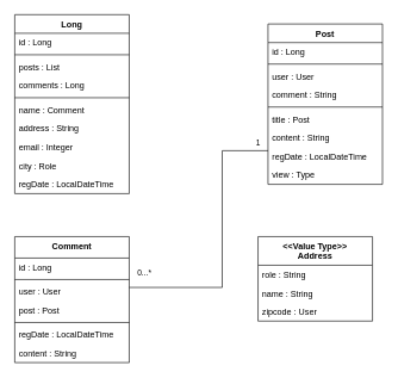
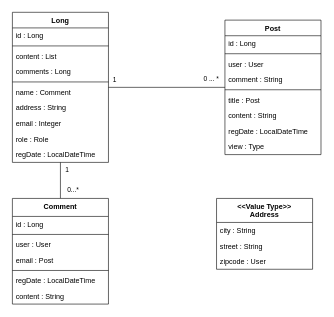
- <mxCell id="22" value="posts : List" style="text;align=left;verticalAlign=top;spacingLeft=4;spacingRight=4;overflow=hidden;rotatable=0;points=[[0,0.5],[1,0.5]];portConstraint=eastwest;" parent="19" vertex="1"><mxGeometry y="60" width="160" height="26" as="geometry" /></mxCell>
+ <mxCell id="22" value="content : List" style="text;align=left;verticalAlign=top;spacingLeft=4;spacingRight=4;overflow=hidden;rotatable=0;points=[[0,0.5],[1,0.5]];portConstraint=eastwest;" parent="19" vertex="1"><mxGeometry y="60" width="160" height="26" as="geometry" /></mxCell>
+ <mxCell id="16" style="edgeStyle=orthogonalEdgeStyle;rounded=0;orthogonalLoop=1;jettySize=auto;html=1;endArrow=none;endFill=0;" parent="1" source="19" target="34" edge="1"><mxGeometry relative="1" as="geometry" /></mxCell>
+ <mxCell id="17" value="1" style="edgeLabel;html=1;align=center;verticalAlign=middle;resizable=0;points=[];" parent="16" vertex="1" connectable="0"><mxGeometry x="-0.907" y="-1" relative="1" as="geometry"><mxPoint y="-14" as="offset" /></mxGeometry></mxCell>
+ <mxCell id="18" value="0 ... *" style="edgeLabel;html=1;align=center;verticalAlign=middle;resizable=0;points=[];" parent="16" vertex="1" connectable="0"><mxGeometry x="0.924" relative="1" as="geometry"><mxPoint x="-17" y="-15" as="offset" /></mxGeometry></mxCell>
- <mxCell id="28" value="city : Role" style="text;align=left;verticalAlign=top;spacingLeft=4;spacingRight=4;overflow=hidden;rotatable=0;points=[[0,0.5],[1,0.5]];portConstraint=eastwest;rounded=0;shadow=0;html=0;" parent="19" vertex="1"><mxGeometry y="198" width="160" height="26" as="geometry" /></mxCell>
+ <mxCell id="28" value="role : Role" style="text;align=left;verticalAlign=top;spacingLeft=4;spacingRight=4;overflow=hidden;rotatable=0;points=[[0,0.5],[1,0.5]];portConstraint=eastwest;rounded=0;shadow=0;html=0;" parent="19" vertex="1"><mxGeometry y="198" width="160" height="26" as="geometry" /></mxCell>
- <mxCell id="2" style="edgeStyle=orthogonalEdgeStyle;rounded=0;orthogonalLoop=1;jettySize=auto;html=1;endArrow=none;endFill=0;" parent="1" source="8" target="34" edge="1"><mxGeometry relative="1" as="geometry"><Array as="points"><mxPoint x="310" y="401" /><mxPoint x="310" y="210" /></Array></mxGeometry></mxCell>
- <mxCell id="3" value="1" style="edgeLabel;html=1;align=center;verticalAlign=middle;resizable=0;points=[];" parent="2" vertex="1" connectable="0"><mxGeometry x="0.924" y="3" relative="1" as="geometry"><mxPoint y="-8" as="offset" /></mxGeometry></mxCell>
- <mxCell id="4" value="0...*" style="edgeLabel;html=1;align=center;verticalAlign=middle;resizable=0;points=[];" parent="2" vertex="1" connectable="0"><mxGeometry x="-0.952" y="1" relative="1" as="geometry"><mxPoint x="11" y="-20" as="offset" /></mxGeometry></mxCell>
+ <mxCell id="5" value="" style="edgeStyle=orthogonalEdgeStyle;rounded=0;orthogonalLoop=1;jettySize=auto;html=1;endArrow=none;endFill=0;" parent="1" source="8" target="19" edge="1"><mxGeometry relative="1" as="geometry" /></mxCell>
+ <mxCell id="6" value="0...*" style="edgeLabel;html=1;align=center;verticalAlign=middle;resizable=0;points=[];" parent="5" vertex="1" connectable="0"><mxGeometry x="-0.465" relative="1" as="geometry"><mxPoint x="20" as="offset" /></mxGeometry></mxCell>
+ <mxCell id="7" value="1" style="edgeLabel;html=1;align=center;verticalAlign=middle;resizable=0;points=[];" parent="5" vertex="1" connectable="0"><mxGeometry x="0.608" relative="1" as="geometry"><mxPoint x="10" as="offset" /></mxGeometry></mxCell>
- <mxCell id="31" value="role : String" style="text;strokeColor=none;fillColor=none;align=left;verticalAlign=top;spacingLeft=4;spacingRight=4;overflow=hidden;rotatable=0;points=[[0,0.5],[1,0.5]];portConstraint=eastwest;" parent="30" vertex="1"><mxGeometry y="40" width="160" height="26" as="geometry" /></mxCell>
+ <mxCell id="31" value="city : String" style="text;strokeColor=none;fillColor=none;align=left;verticalAlign=top;spacingLeft=4;spacingRight=4;overflow=hidden;rotatable=0;points=[[0,0.5],[1,0.5]];portConstraint=eastwest;" parent="30" vertex="1"><mxGeometry y="40" width="160" height="26" as="geometry" /></mxCell>
- <mxCell id="32" value="name : String" style="text;strokeColor=none;fillColor=none;align=left;verticalAlign=top;spacingLeft=4;spacingRight=4;overflow=hidden;rotatable=0;points=[[0,0.5],[1,0.5]];portConstraint=eastwest;" parent="30" vertex="1"><mxGeometry y="66" width="160" height="26" as="geometry" /></mxCell>
+ <mxCell id="32" value="street : String" style="text;strokeColor=none;fillColor=none;align=left;verticalAlign=top;spacingLeft=4;spacingRight=4;overflow=hidden;rotatable=0;points=[[0,0.5],[1,0.5]];portConstraint=eastwest;" parent="30" vertex="1"><mxGeometry y="66" width="160" height="26" as="geometry" /></mxCell>
- <mxCell id="12" value="post : Post" style="text;align=left;verticalAlign=middle;spacingLeft=4;spacingRight=4;overflow=hidden;rotatable=0;points=[[0,0.5],[1,0.5]];portConstraint=eastwest;" parent="8" vertex="1"><mxGeometry y="90" width="160" height="26" as="geometry" /></mxCell>
+ <mxCell id="12" value="email : Post" style="text;align=left;verticalAlign=middle;spacingLeft=4;spacingRight=4;overflow=hidden;rotatable=0;points=[[0,0.5],[1,0.5]];portConstraint=eastwest;" parent="8" vertex="1"><mxGeometry y="90" width="160" height="26" as="geometry" /></mxCell>
